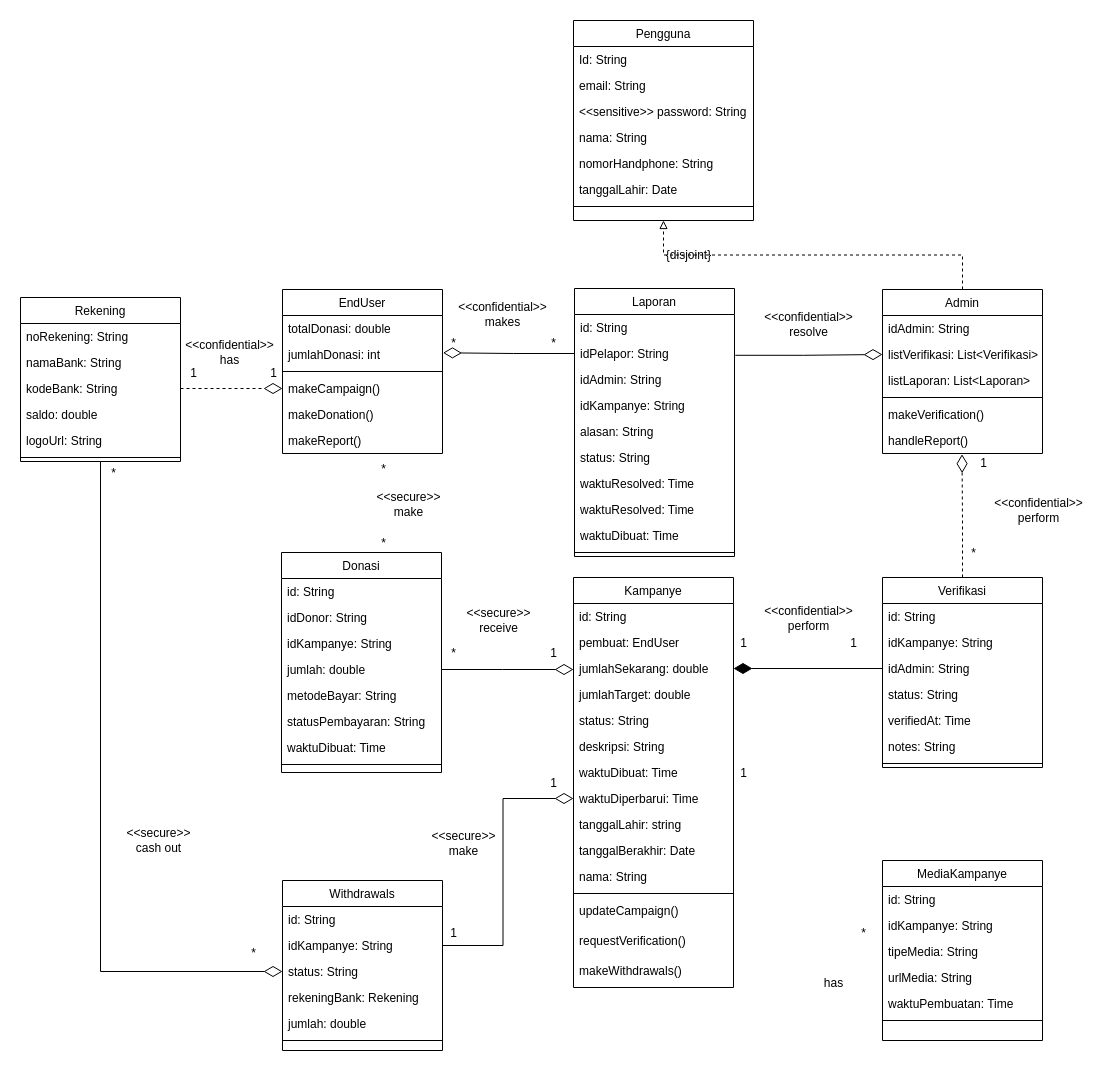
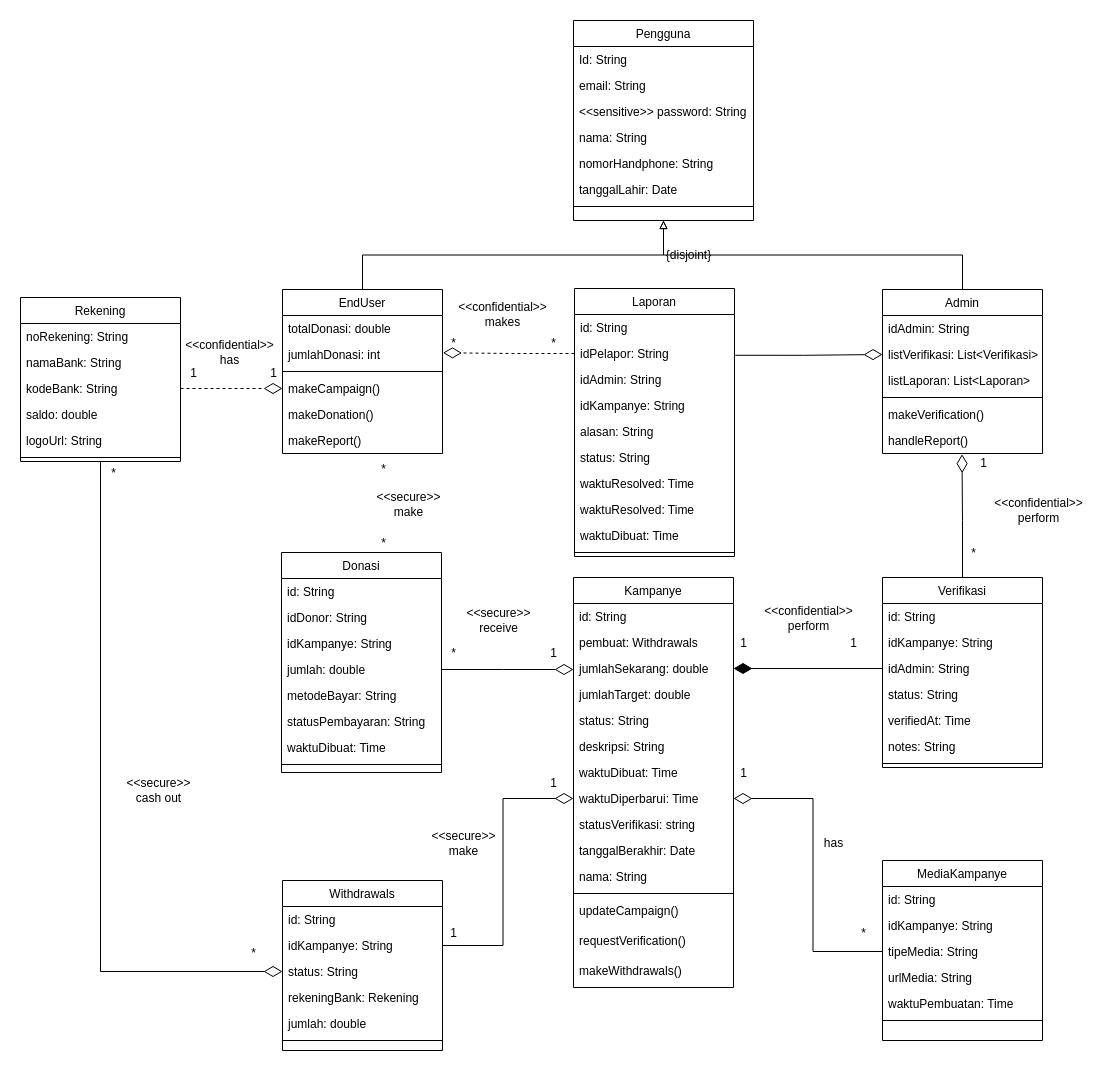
+ <mxCell id="60" style="edgeStyle=orthogonalEdgeStyle;rounded=0;orthogonalLoop=1;jettySize=auto;html=1;exitX=0.5;exitY=0;exitDx=0;exitDy=0;entryX=0.5;entryY=1;entryDx=0;entryDy=0;endArrow=block;endFill=0;" edge="1" parent="1" source="61" target="2"><mxGeometry relative="1" as="geometry" /></mxCell>
- <mxCell id="68" style="edgeStyle=orthogonalEdgeStyle;rounded=0;orthogonalLoop=1;jettySize=auto;html=1;exitX=0.5;exitY=0;exitDx=0;exitDy=0;endArrow=block;endFill=0;entryX=0.5;entryY=1;entryDx=0;entryDy=0;dashed=1;" edge="1" parent="1" source="69" target="2"><mxGeometry relative="1" as="geometry"><mxPoint x="653" y="220" as="targetPoint" /></mxGeometry></mxCell>
+ <mxCell id="68" style="edgeStyle=orthogonalEdgeStyle;rounded=0;orthogonalLoop=1;jettySize=auto;html=1;exitX=0.5;exitY=0;exitDx=0;exitDy=0;endArrow=block;endFill=0;entryX=0.5;entryY=1;entryDx=0;entryDy=0;" edge="1" parent="1" source="69" target="2"><mxGeometry relative="1" as="geometry"><mxPoint x="653" y="220" as="targetPoint" /></mxGeometry></mxCell>
- <mxCell id="116" value="&amp;lt;&amp;lt;confidential&amp;gt;&amp;gt;&lt;div&gt;resolve&lt;/div&gt;" style="text;html=1;align=center;verticalAlign=middle;resizable=0;points=[];autosize=1;strokeColor=none;fillColor=none;" vertex="1" parent="1"><mxGeometry x="753" y="304" width="110" height="40" as="geometry" /></mxCell>
- <mxCell id="114" style="edgeStyle=orthogonalEdgeStyle;rounded=0;orthogonalLoop=1;jettySize=auto;html=1;exitX=0;exitY=0.5;exitDx=0;exitDy=0;entryX=1.003;entryY=0.434;entryDx=0;entryDy=0;entryPerimeter=0;endArrow=diamondThin;endFill=0;endSize=16;" edge="1" parent="1" source="44" target="63"><mxGeometry relative="1" as="geometry"><mxPoint x="574" y="356" as="sourcePoint" /><mxPoint x="442" y="357" as="targetPoint" /></mxGeometry></mxCell>
+ <mxCell id="114" style="edgeStyle=orthogonalEdgeStyle;rounded=0;orthogonalLoop=1;jettySize=auto;html=1;exitX=0;exitY=0.5;exitDx=0;exitDy=0;entryX=1.003;entryY=0.434;entryDx=0;entryDy=0;entryPerimeter=0;endArrow=diamondThin;endFill=0;endSize=16;dashed=1;" edge="1" parent="1" source="44" target="63"><mxGeometry relative="1" as="geometry"><mxPoint x="574" y="356" as="sourcePoint" /><mxPoint x="442" y="357" as="targetPoint" /></mxGeometry></mxCell>
- <mxCell id="92" style="edgeStyle=orthogonalEdgeStyle;rounded=0;orthogonalLoop=1;jettySize=auto;html=1;exitX=0.5;exitY=0;exitDx=0;exitDy=0;entryX=0.497;entryY=1.027;entryDx=0;entryDy=0;entryPerimeter=0;endArrow=diamondThin;endFill=0;endSize=16;dashed=1;" edge="1" parent="1" source="83" target="75"><mxGeometry relative="1" as="geometry" /></mxCell>
+ <mxCell id="92" style="edgeStyle=orthogonalEdgeStyle;rounded=0;orthogonalLoop=1;jettySize=auto;html=1;exitX=0.5;exitY=0;exitDx=0;exitDy=0;entryX=0.497;entryY=1.027;entryDx=0;entryDy=0;entryPerimeter=0;endArrow=diamondThin;endFill=0;endSize=16;" edge="1" parent="1" source="83" target="75"><mxGeometry relative="1" as="geometry" /></mxCell>
- <mxCell id="28" value="pembuat: EndUser" style="text;align=left;verticalAlign=top;spacingLeft=4;spacingRight=4;overflow=hidden;rotatable=0;points=[[0,0.5],[1,0.5]];portConstraint=eastwest;rounded=0;shadow=0;html=0;" parent="26" vertex="1"><mxGeometry y="52" width="160" height="26" as="geometry" /></mxCell>
+ <mxCell id="28" value="pembuat: Withdrawals" style="text;align=left;verticalAlign=top;spacingLeft=4;spacingRight=4;overflow=hidden;rotatable=0;points=[[0,0.5],[1,0.5]];portConstraint=eastwest;rounded=0;shadow=0;html=0;" parent="26" vertex="1"><mxGeometry y="52" width="160" height="26" as="geometry" /></mxCell>
- <mxCell id="35" value="tanggalLahir: string" style="text;align=left;verticalAlign=top;spacingLeft=4;spacingRight=4;overflow=hidden;rotatable=0;points=[[0,0.5],[1,0.5]];portConstraint=eastwest;rounded=0;shadow=0;html=0;" parent="26" vertex="1"><mxGeometry y="234" width="160" height="26" as="geometry" /></mxCell>
+ <mxCell id="35" value="statusVerifikasi: string" style="text;align=left;verticalAlign=top;spacingLeft=4;spacingRight=4;overflow=hidden;rotatable=0;points=[[0,0.5],[1,0.5]];portConstraint=eastwest;rounded=0;shadow=0;html=0;" parent="26" vertex="1"><mxGeometry y="234" width="160" height="26" as="geometry" /></mxCell>
- <mxCell id="117" value="&amp;lt;&amp;lt;secure&amp;gt;&amp;gt;&lt;div&gt;cash out&lt;/div&gt;" style="text;html=1;align=center;verticalAlign=middle;resizable=0;points=[];autosize=1;strokeColor=none;fillColor=none;" vertex="1" parent="1"><mxGeometry x="113" y="820" width="90" height="40" as="geometry" /></mxCell>
+ <mxCell id="117" value="&amp;lt;&amp;lt;secure&amp;gt;&amp;gt;&lt;div&gt;cash out&lt;/div&gt;" style="text;html=1;align=center;verticalAlign=middle;resizable=0;points=[];autosize=1;strokeColor=none;fillColor=none;" vertex="1" parent="1"><mxGeometry x="113" y="770" width="90" height="40" as="geometry" /></mxCell>
+ <mxCell id="100" style="edgeStyle=orthogonalEdgeStyle;rounded=0;orthogonalLoop=1;jettySize=auto;html=1;exitX=0;exitY=0.5;exitDx=0;exitDy=0;entryX=1;entryY=0.5;entryDx=0;entryDy=0;endArrow=diamondThin;endFill=0;endSize=16;" edge="1" parent="1" source="22" target="34"><mxGeometry relative="1" as="geometry" /></mxCell>
- <mxCell id="128" value="has" style="text;html=1;align=center;verticalAlign=middle;resizable=0;points=[];autosize=1;strokeColor=none;fillColor=none;" vertex="1" parent="1"><mxGeometry x="813" y="968" width="40" height="30" as="geometry" /></mxCell>
+ <mxCell id="128" value="has" style="text;html=1;align=center;verticalAlign=middle;resizable=0;points=[];autosize=1;strokeColor=none;fillColor=none;" vertex="1" parent="1"><mxGeometry x="813" y="828" width="40" height="30" as="geometry" /></mxCell>
